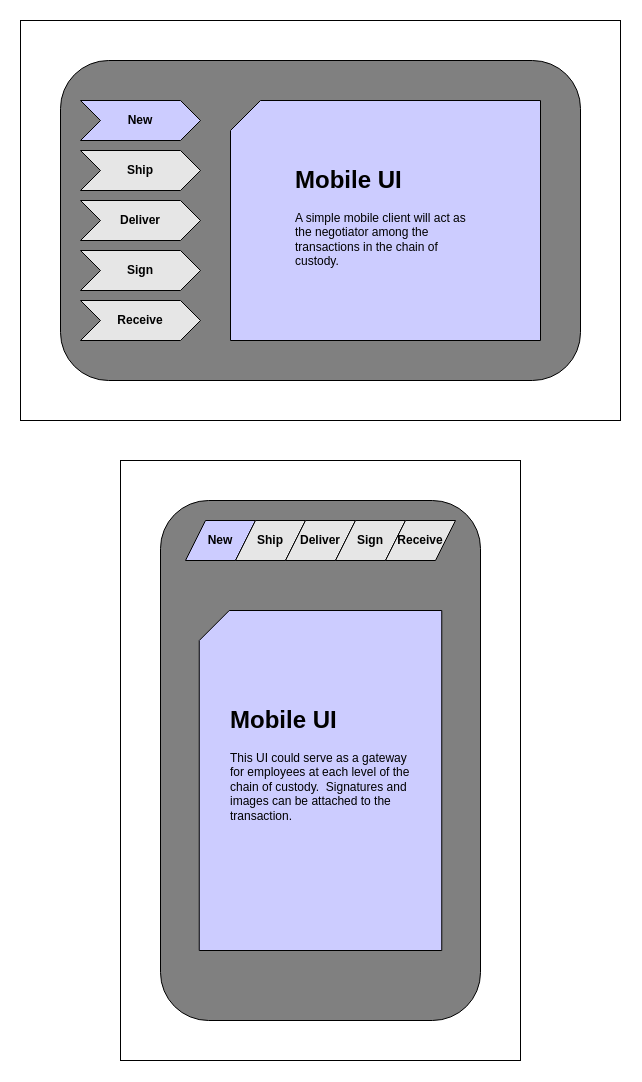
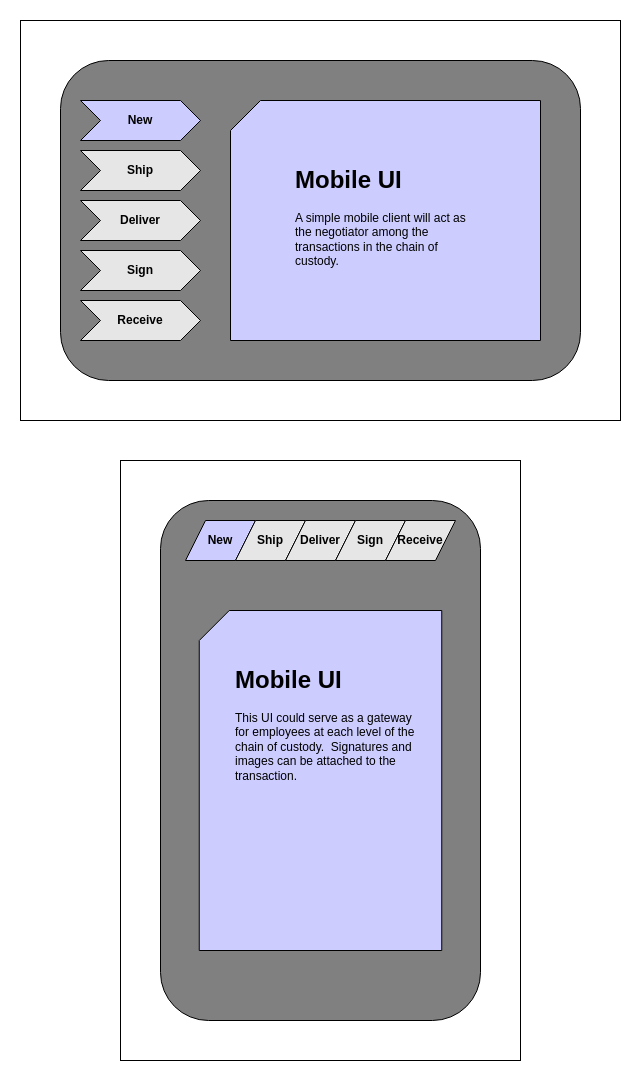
- <mxCell id="19" value="&lt;h1&gt;Mobile UI&lt;/h1&gt;&lt;p&gt;This UI could serve as a gateway for employees at each level of the chain of custody.&amp;nbsp; Signatures and images can be attached to the transaction.&lt;/p&gt;" style="text;html=1;strokeColor=none;fillColor=none;spacing=5;spacingTop=-20;whiteSpace=wrap;overflow=hidden;rounded=0;" vertex="1" parent="1"><mxGeometry x="225" y="700" width="190" height="120" as="geometry" /></mxCell>
+ <mxCell id="19" value="&lt;h1&gt;Mobile UI&lt;/h1&gt;&lt;p&gt;This UI could serve as a gateway for employees at each level of the chain of custody.&amp;nbsp; Signatures and images can be attached to the transaction.&lt;/p&gt;" style="text;html=1;strokeColor=none;fillColor=none;spacing=5;spacingTop=-20;whiteSpace=wrap;overflow=hidden;rounded=0;" vertex="1" parent="1"><mxGeometry x="230" y="660" width="190" height="120" as="geometry" /></mxCell>
